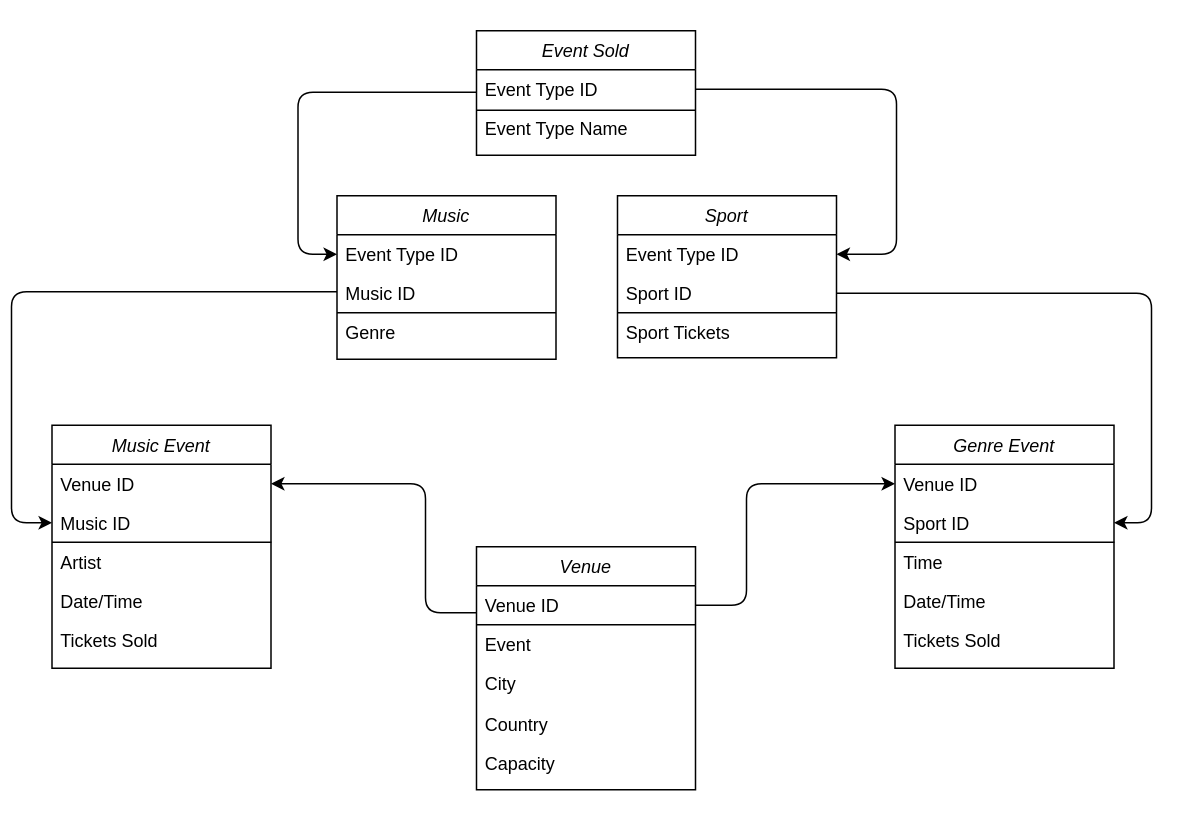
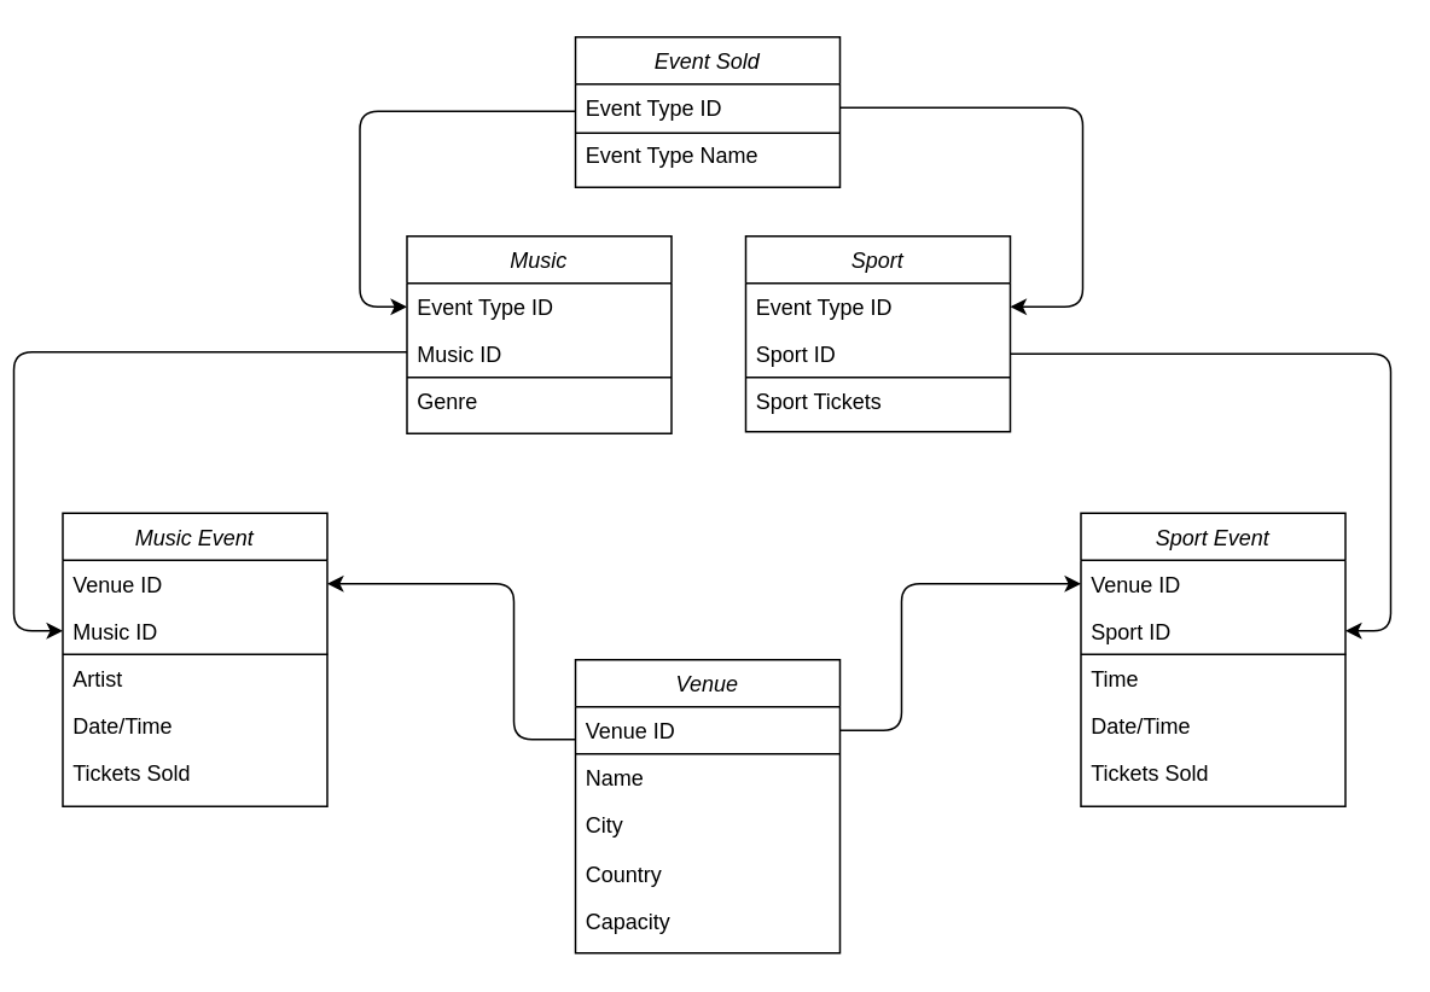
- <mxCell id="33" value="Genre Event" style="swimlane;fontStyle=2;align=center;verticalAlign=top;childLayout=stackLayout;horizontal=1;startSize=26;horizontalStack=0;resizeParent=1;resizeLast=0;collapsible=1;marginBottom=0;rounded=0;shadow=0;strokeWidth=1;" vertex="1" parent="1"><mxGeometry x="582" y="283" width="146" height="162" as="geometry"><mxRectangle x="230" y="140" width="160" height="26" as="alternateBounds" /></mxGeometry></mxCell>
+ <mxCell id="33" value="Sport Event" style="swimlane;fontStyle=2;align=center;verticalAlign=top;childLayout=stackLayout;horizontal=1;startSize=26;horizontalStack=0;resizeParent=1;resizeLast=0;collapsible=1;marginBottom=0;rounded=0;shadow=0;strokeWidth=1;" vertex="1" parent="1"><mxGeometry x="582" y="283" width="146" height="162" as="geometry"><mxRectangle x="230" y="140" width="160" height="26" as="alternateBounds" /></mxGeometry></mxCell>
- <mxCell id="11" value="Event" style="text;align=left;verticalAlign=top;spacingLeft=4;spacingRight=4;overflow=hidden;rotatable=0;points=[[0,0.5],[1,0.5]];portConstraint=eastwest;rounded=0;shadow=0;html=0;" parent="7" vertex="1"><mxGeometry y="52" width="146" height="26" as="geometry" /></mxCell>
+ <mxCell id="11" value="Name" style="text;align=left;verticalAlign=top;spacingLeft=4;spacingRight=4;overflow=hidden;rotatable=0;points=[[0,0.5],[1,0.5]];portConstraint=eastwest;rounded=0;shadow=0;html=0;" parent="7" vertex="1"><mxGeometry y="52" width="146" height="26" as="geometry" /></mxCell>
